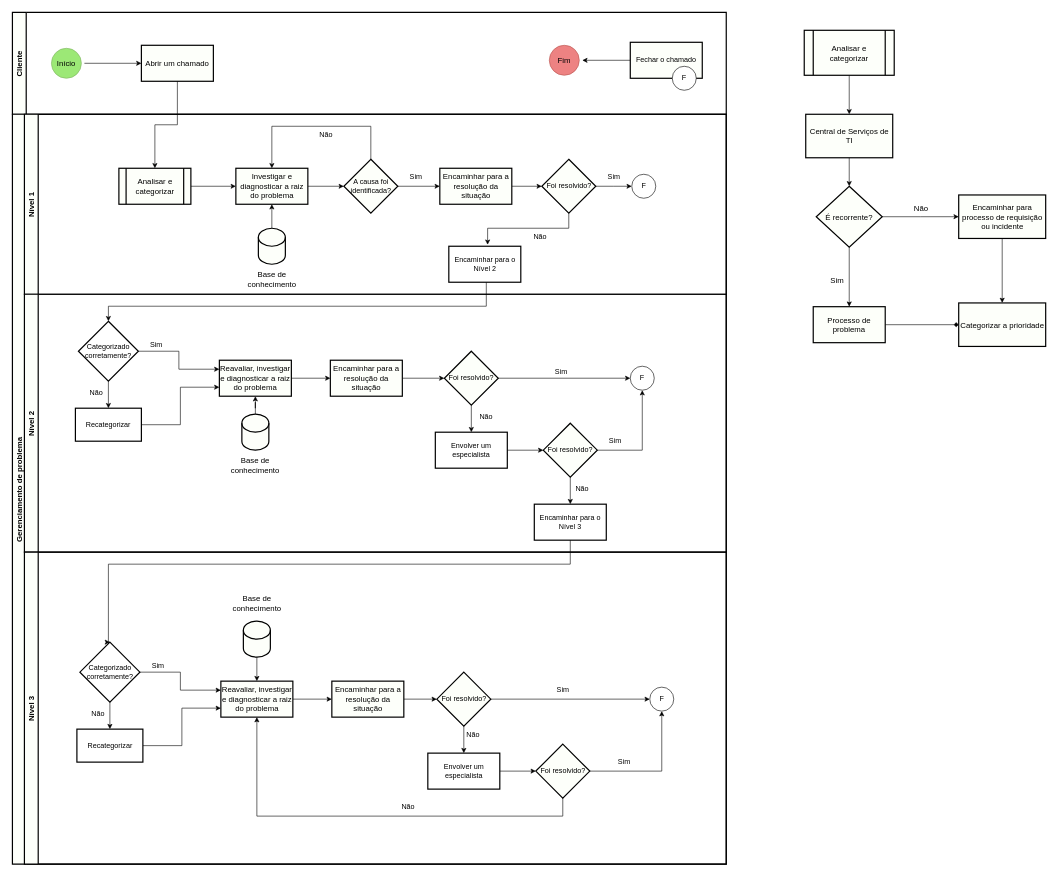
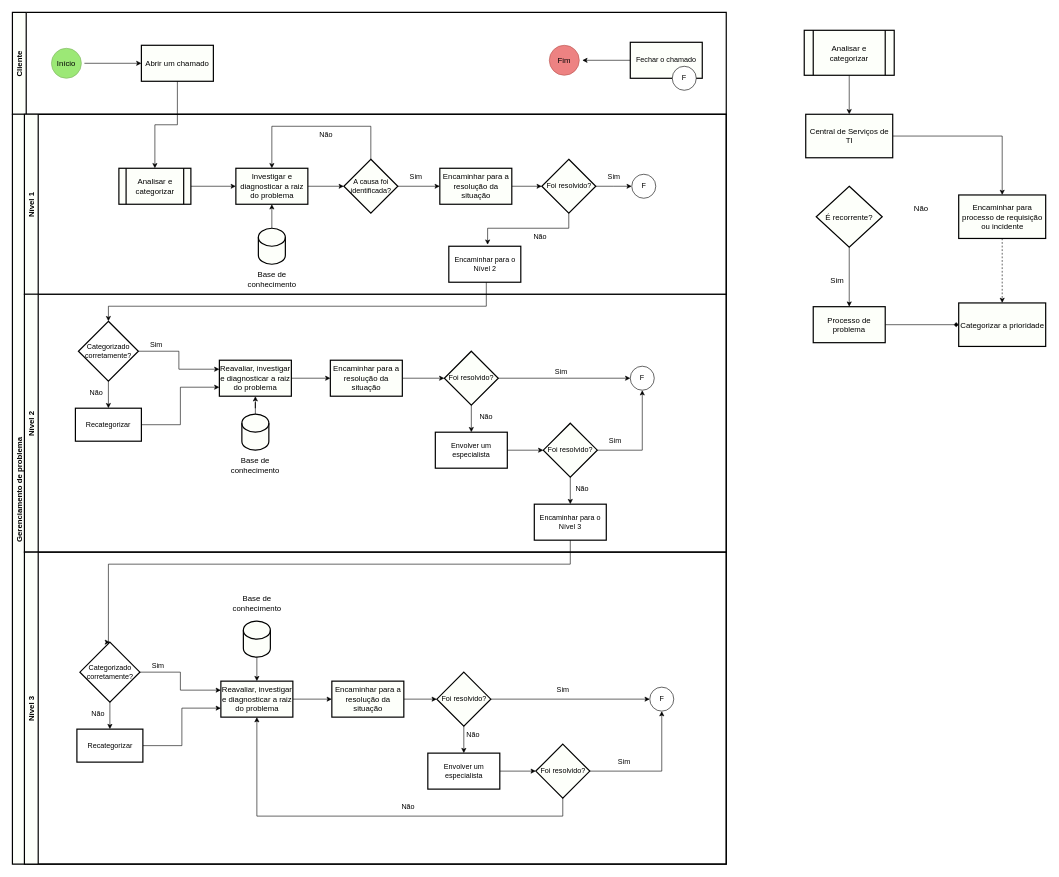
- <mxCell id="107" style="edgeStyle=orthogonalEdgeStyle;rounded=0;orthogonalLoop=1;jettySize=auto;html=1;entryX=0.5;entryY=0;entryDx=0;entryDy=0;" edge="1" parent="1" source="108" target="99"><mxGeometry relative="1" as="geometry" /></mxCell>
+ <mxCell id="107" style="edgeStyle=orthogonalEdgeStyle;rounded=0;orthogonalLoop=1;jettySize=auto;html=1;" edge="1" parent="1" source="108" target="105"><mxGeometry relative="1" as="geometry" /></mxCell>
- <mxCell id="98" style="edgeStyle=orthogonalEdgeStyle;rounded=0;orthogonalLoop=1;jettySize=auto;html=1;fontSize=13;entryX=0;entryY=0.5;entryDx=0;entryDy=0;" parent="1" source="99" target="105" edge="1"><mxGeometry relative="1" as="geometry"><mxPoint x="1595" y="360.77" as="targetPoint" /></mxGeometry></mxCell>
- <mxCell id="104" style="edgeStyle=orthogonalEdgeStyle;rounded=0;orthogonalLoop=1;jettySize=auto;html=1;fontSize=13;" parent="1" source="105" target="106" edge="1"><mxGeometry relative="1" as="geometry" /></mxCell>
+ <mxCell id="104" style="edgeStyle=orthogonalEdgeStyle;rounded=0;orthogonalLoop=1;jettySize=auto;html=1;fontSize=13;dashed=1;" parent="1" source="105" target="106" edge="1"><mxGeometry relative="1" as="geometry" /></mxCell>
